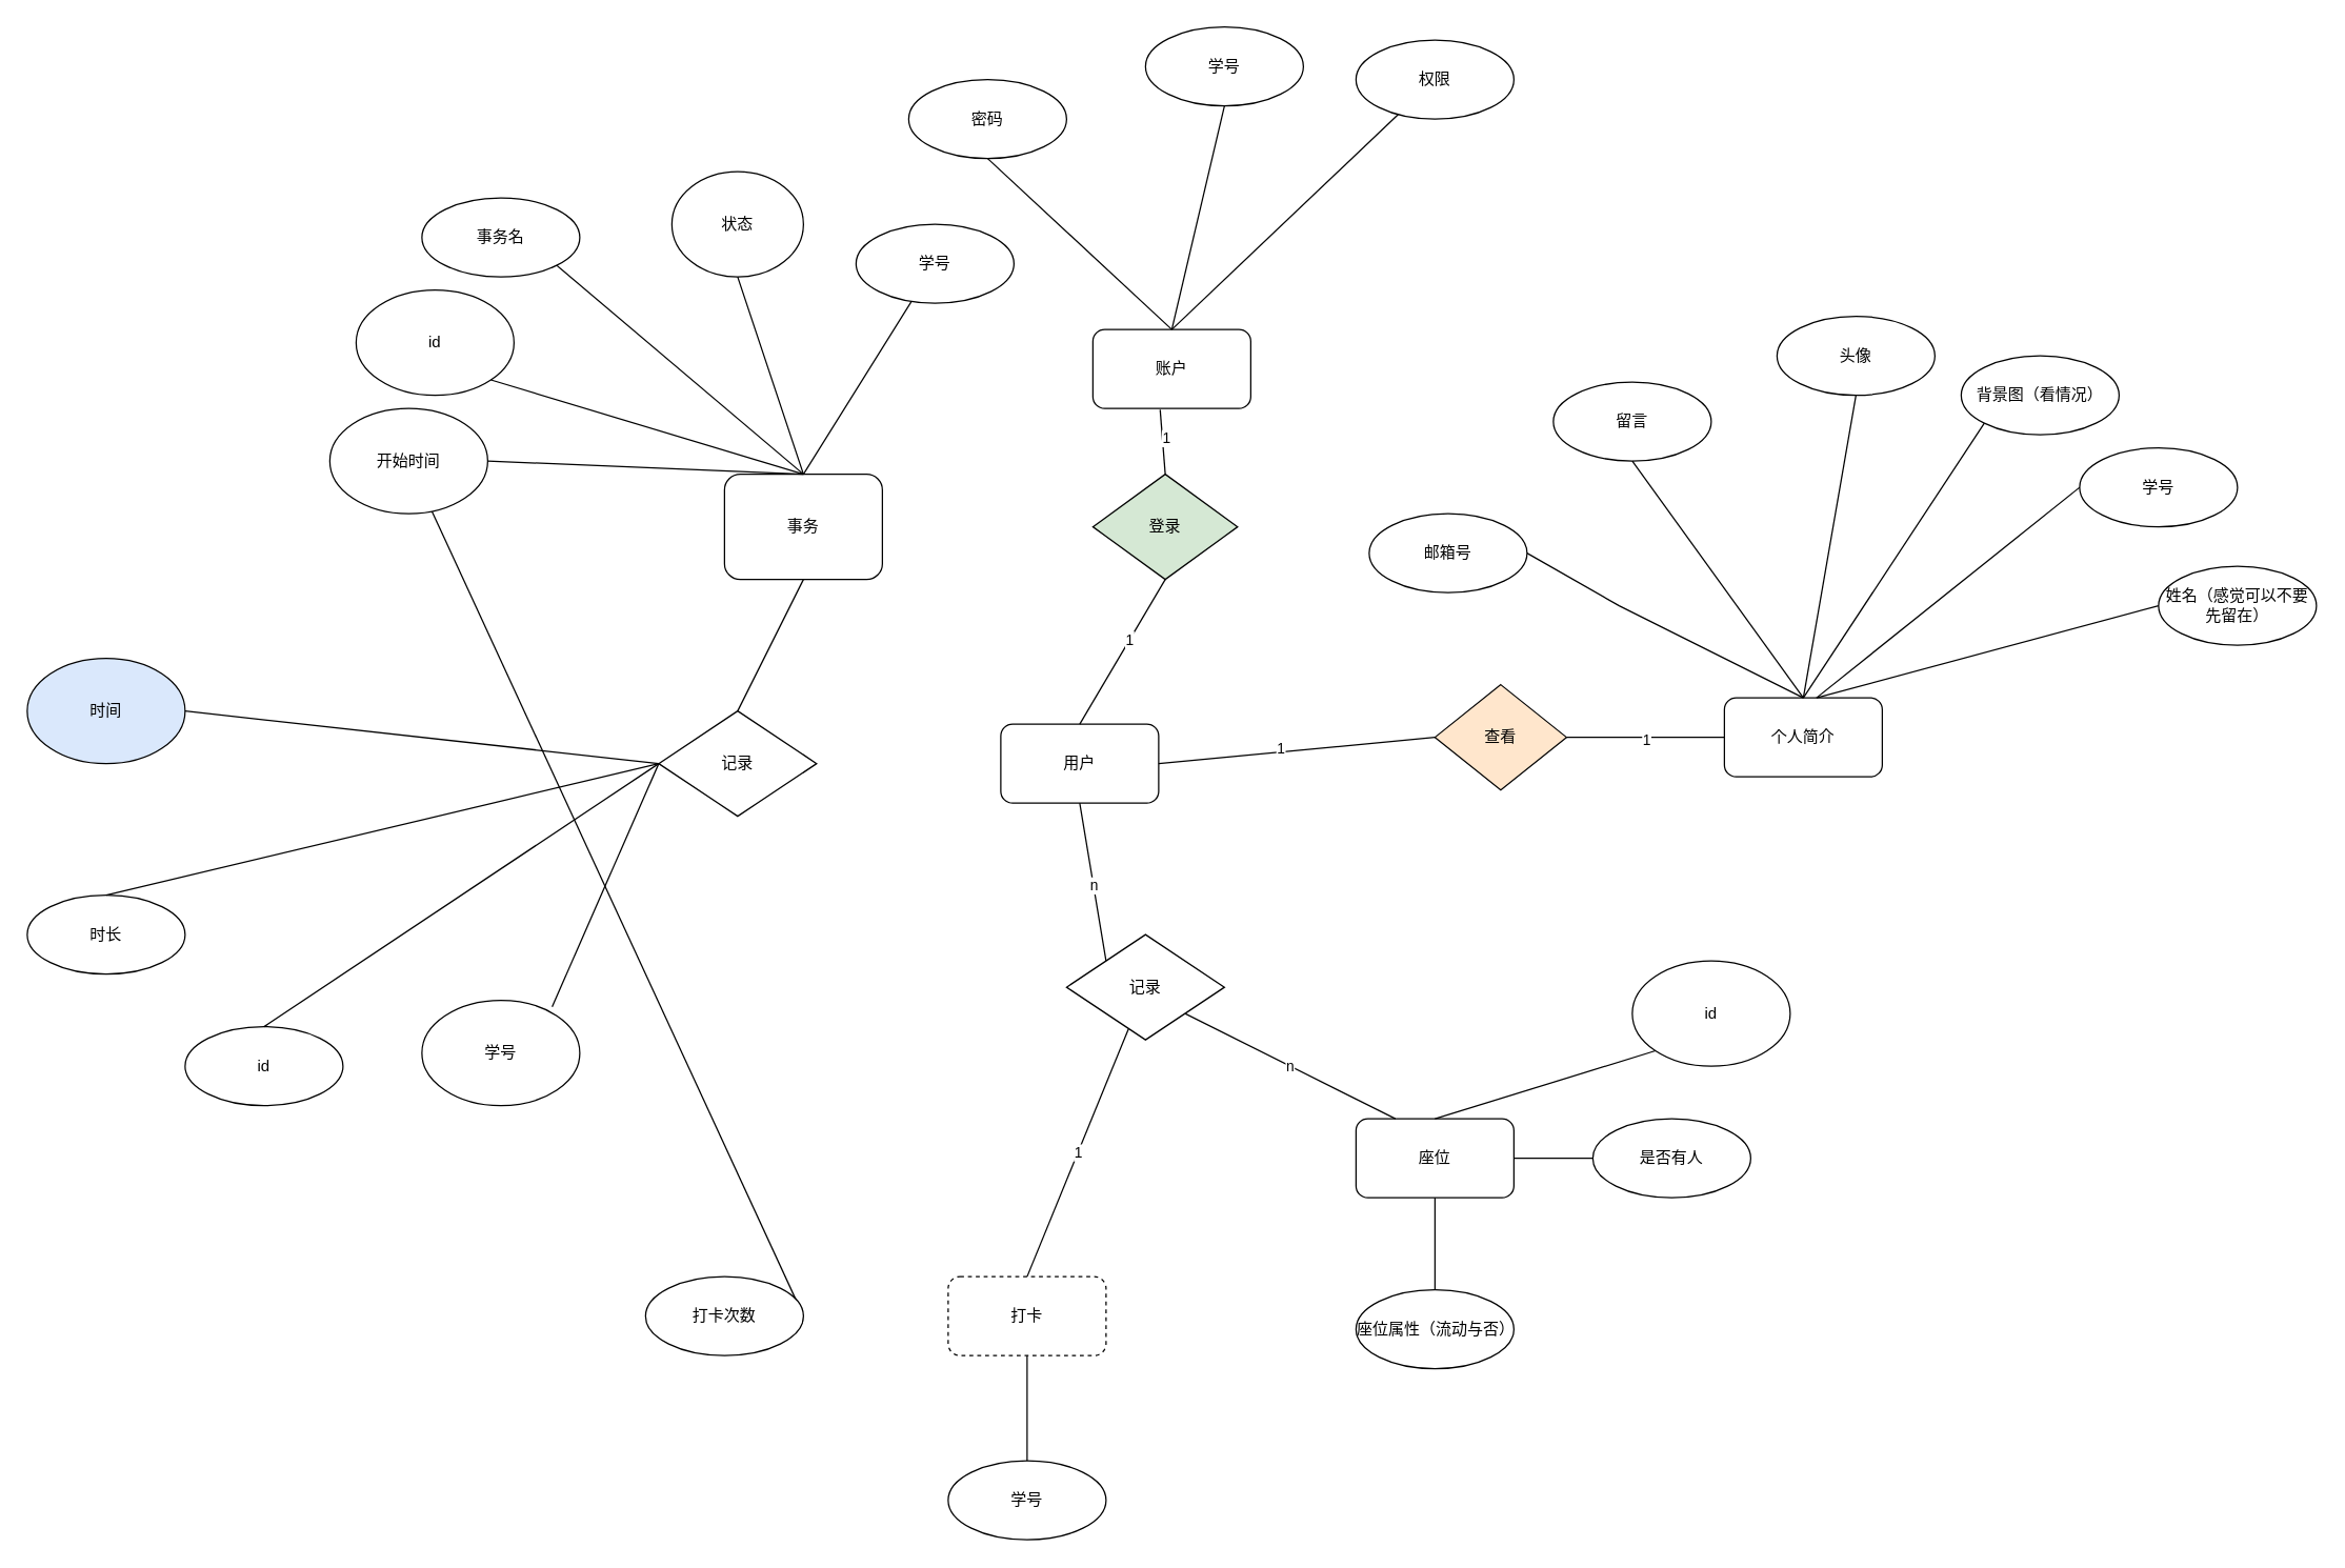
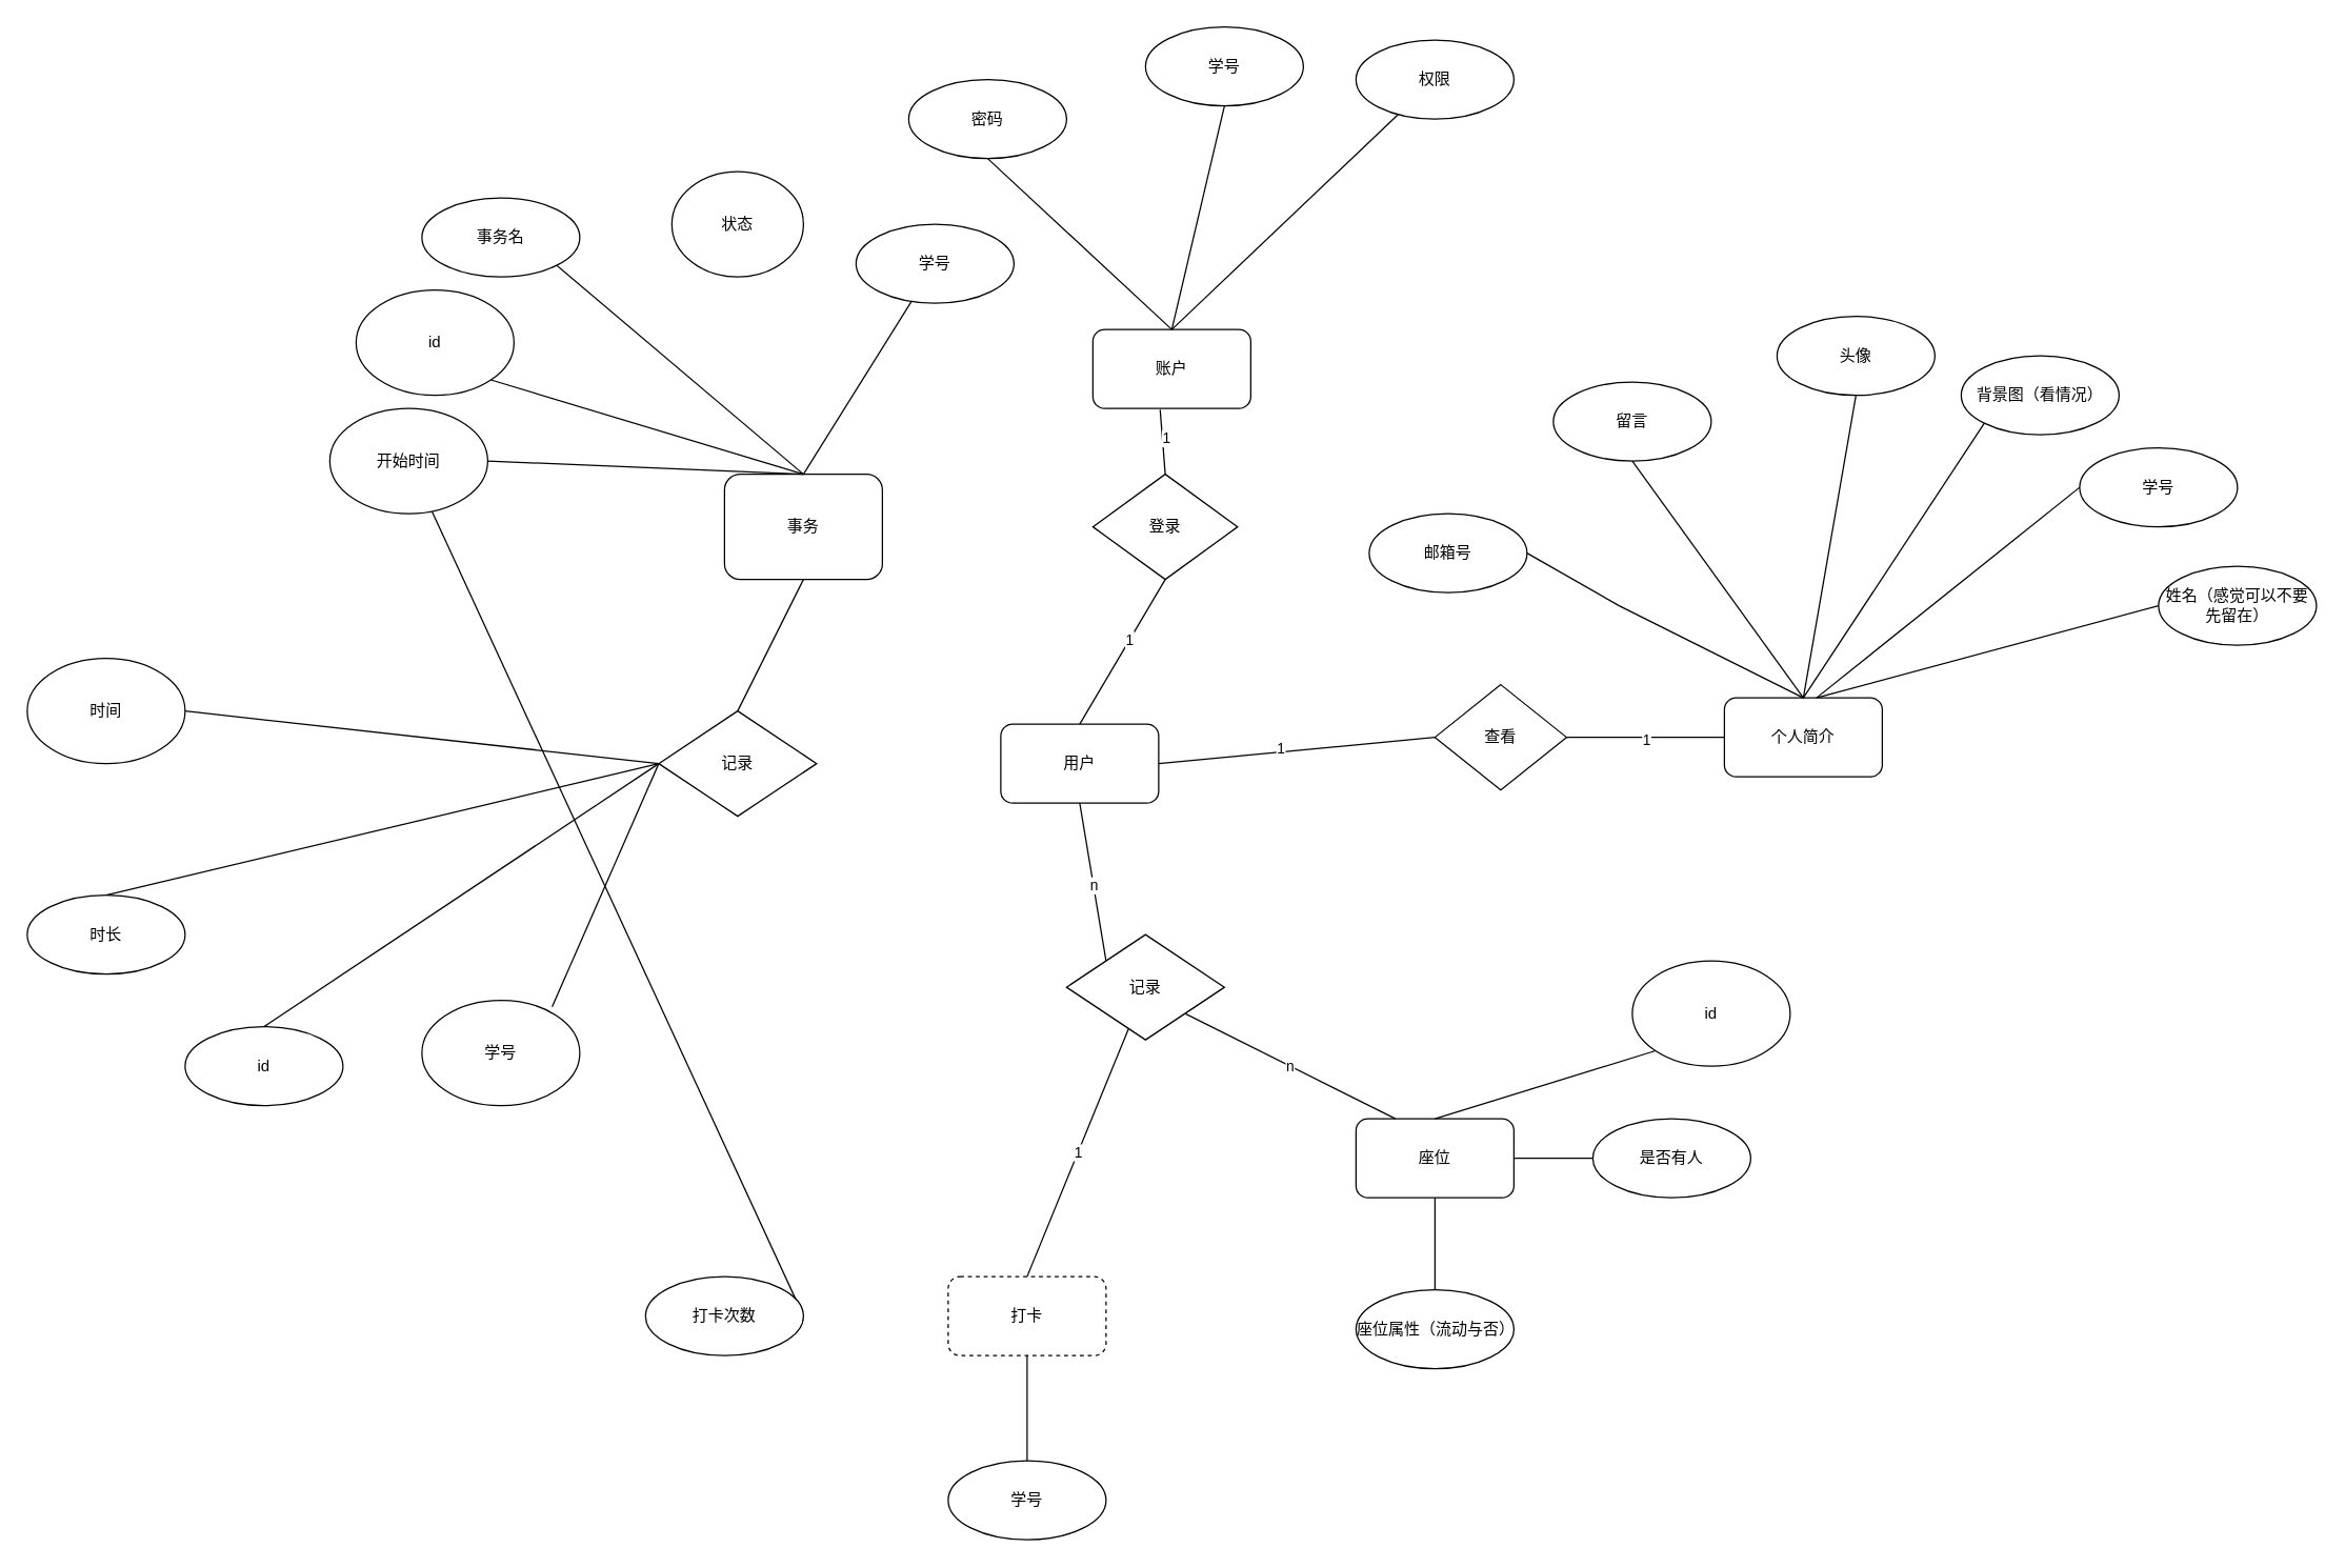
- <mxCell id="40" value="" style="endArrow=none;html=1;rounded=0;entryX=0.5;entryY=1;entryDx=0;entryDy=0;exitX=0.5;exitY=0;exitDx=0;exitDy=0;" edge="1" parent="1" source="39" target="29"><mxGeometry width="50" height="50" relative="1" as="geometry"><mxPoint x="540" y="280" as="sourcePoint" /><mxPoint x="930" y="720" as="targetPoint" /></mxGeometry></mxCell>
- <mxCell id="44" value="登录" style="rhombus;whiteSpace=wrap;html=1;fillColor=#d5e8d4;" vertex="1" parent="1"><mxGeometry x="830" y="360" width="110" height="80" as="geometry" /></mxCell>
+ <mxCell id="44" value="登录" style="rhombus;whiteSpace=wrap;html=1;" vertex="1" parent="1"><mxGeometry x="830" y="360" width="110" height="80" as="geometry" /></mxCell>
- <mxCell id="65" value="时间" style="ellipse;whiteSpace=wrap;html=1;fillColor=#dae8fc;" vertex="1" parent="1"><mxGeometry x="20" y="500" width="120" height="80" as="geometry" /></mxCell>
+ <mxCell id="65" value="时间" style="ellipse;whiteSpace=wrap;html=1;" vertex="1" parent="1"><mxGeometry x="20" y="500" width="120" height="80" as="geometry" /></mxCell>
- <mxCell id="50" value="查看" style="rhombus;whiteSpace=wrap;html=1;fillColor=#ffe6cc;" vertex="1" parent="1"><mxGeometry x="1090" y="520" width="100" height="80" as="geometry" /></mxCell>
+ <mxCell id="50" value="查看" style="rhombus;whiteSpace=wrap;html=1;" vertex="1" parent="1"><mxGeometry x="1090" y="520" width="100" height="80" as="geometry" /></mxCell>
